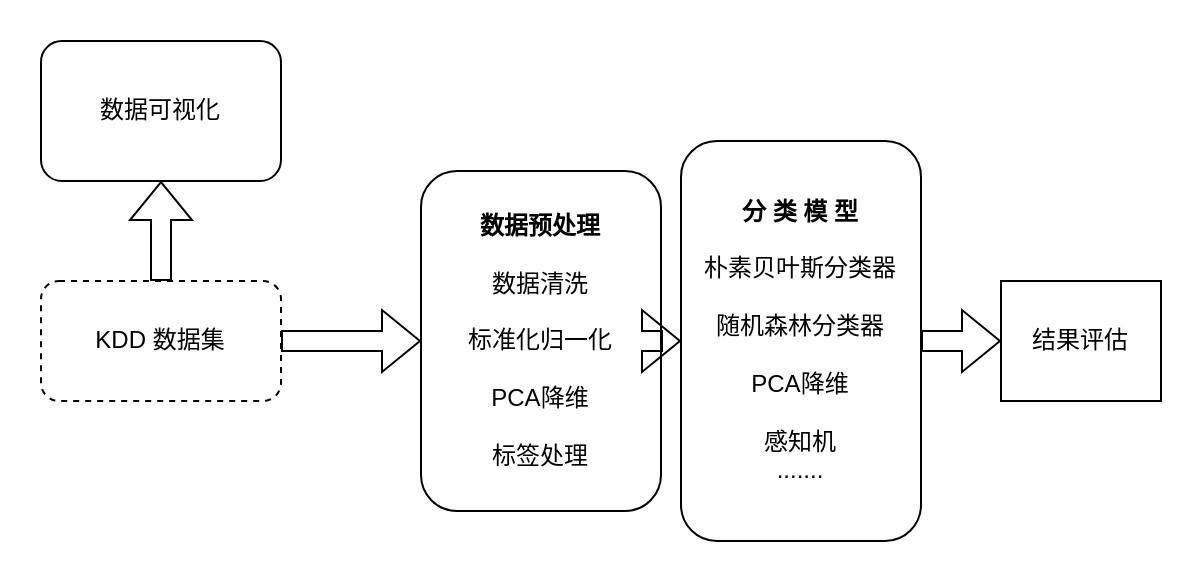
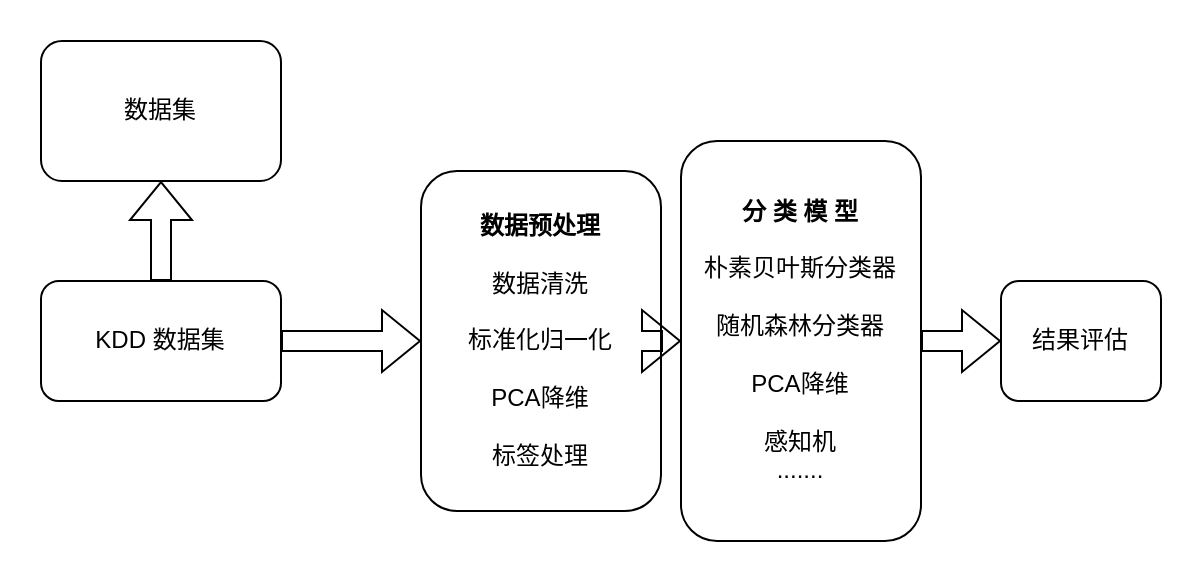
- <mxCell id="3" value="数据可视化" style="rounded=1;whiteSpace=wrap;html=1;" parent="1" vertex="1"><mxGeometry x="20" y="20" width="120" height="70" as="geometry" /></mxCell>
+ <mxCell id="3" value="数据集" style="rounded=1;whiteSpace=wrap;html=1;" parent="1" vertex="1"><mxGeometry x="20" y="20" width="120" height="70" as="geometry" /></mxCell>
- <mxCell id="2" value="KDD 数据集" style="rounded=1;whiteSpace=wrap;html=1;dashed=1;" parent="1" vertex="1"><mxGeometry x="20" y="140" width="120" height="60" as="geometry" /></mxCell>
+ <mxCell id="2" value="KDD 数据集" style="rounded=1;whiteSpace=wrap;html=1;" parent="1" vertex="1"><mxGeometry x="20" y="140" width="120" height="60" as="geometry" /></mxCell>
- <mxCell id="10" value="结果评估" style="whiteSpace=wrap;html=1;rounded=0;" parent="1" vertex="1"><mxGeometry x="500" y="140" width="80" height="60" as="geometry" /></mxCell>
+ <mxCell id="10" value="结果评估" style="rounded=1;whiteSpace=wrap;html=1;" parent="1" vertex="1"><mxGeometry x="500" y="140" width="80" height="60" as="geometry" /></mxCell>
